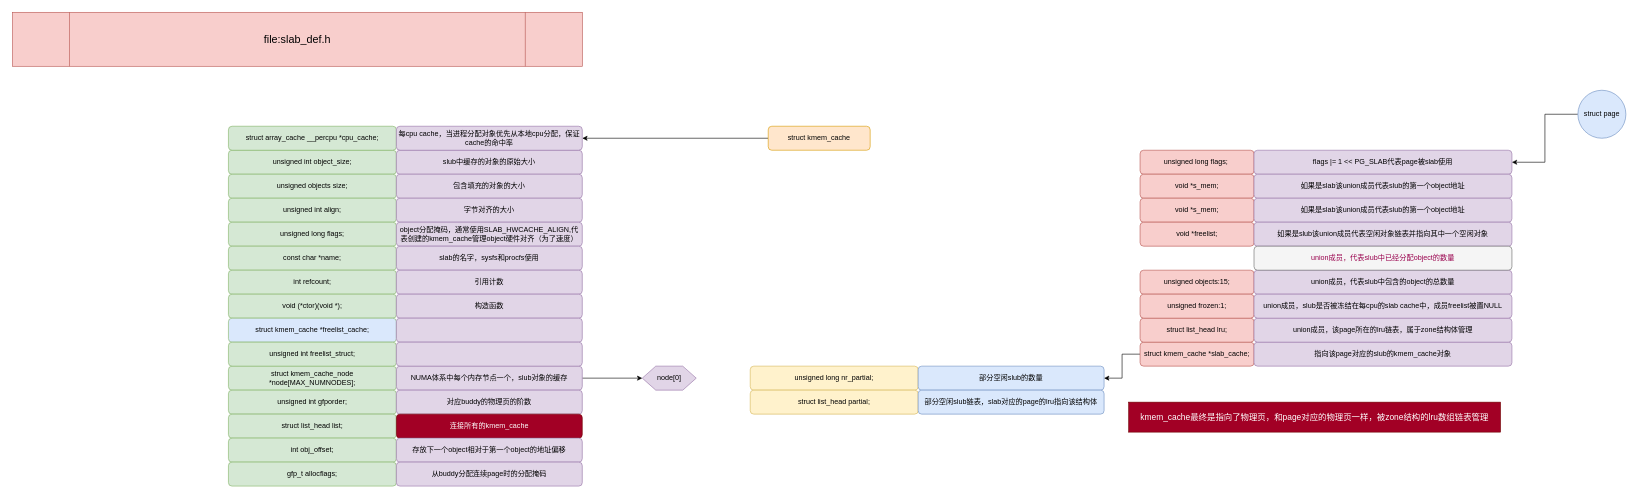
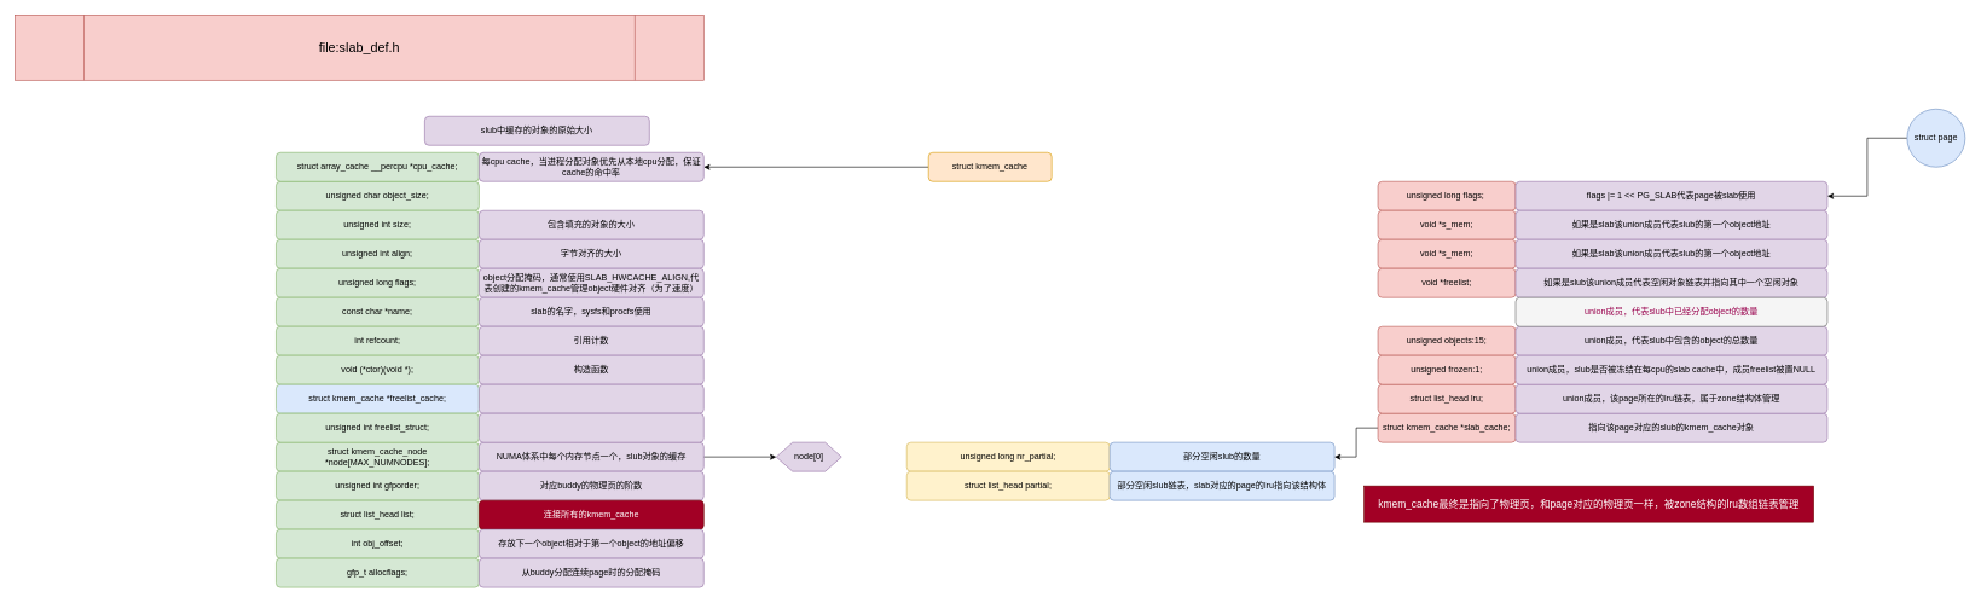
- <mxCell id="4" value="&lt;font style=&quot;font-size: 12px&quot;&gt;unsigned int object_size;&lt;/font&gt;" style="rounded=1;whiteSpace=wrap;html=1;fillColor=#d5e8d4;strokeColor=#82b366;" vertex="1" parent="1"><mxGeometry x="380" y="250" width="280" height="40" as="geometry" /></mxCell>
+ <mxCell id="4" value="&lt;font style=&quot;font-size: 12px&quot;&gt;unsigned char object_size;&lt;/font&gt;" style="rounded=1;whiteSpace=wrap;html=1;fillColor=#d5e8d4;strokeColor=#82b366;" vertex="1" parent="1"><mxGeometry x="380" y="250" width="280" height="40" as="geometry" /></mxCell>
- <mxCell id="5" value="slub中缓存的对象的原始大小" style="rounded=1;whiteSpace=wrap;html=1;fillColor=#e1d5e7;strokeColor=#9673a6;" vertex="1" parent="1"><mxGeometry x="660" y="250" width="310" height="40" as="geometry" /></mxCell>
+ <mxCell id="5" value="slub中缓存的对象的原始大小" style="rounded=1;whiteSpace=wrap;html=1;fillColor=#e1d5e7;strokeColor=#9673a6;" vertex="1" parent="1"><mxGeometry x="585" y="160" width="310" height="40" as="geometry" /></mxCell>
- <mxCell id="6" value="&lt;font style=&quot;font-size: 12px&quot;&gt;unsigned objects size;&lt;/font&gt;" style="rounded=1;whiteSpace=wrap;html=1;fillColor=#d5e8d4;strokeColor=#82b366;" vertex="1" parent="1"><mxGeometry x="380" y="290" width="280" height="40" as="geometry" /></mxCell>
+ <mxCell id="6" value="&lt;font style=&quot;font-size: 12px&quot;&gt;unsigned int size;&lt;/font&gt;" style="rounded=1;whiteSpace=wrap;html=1;fillColor=#d5e8d4;strokeColor=#82b366;" vertex="1" parent="1"><mxGeometry x="380" y="290" width="280" height="40" as="geometry" /></mxCell>
